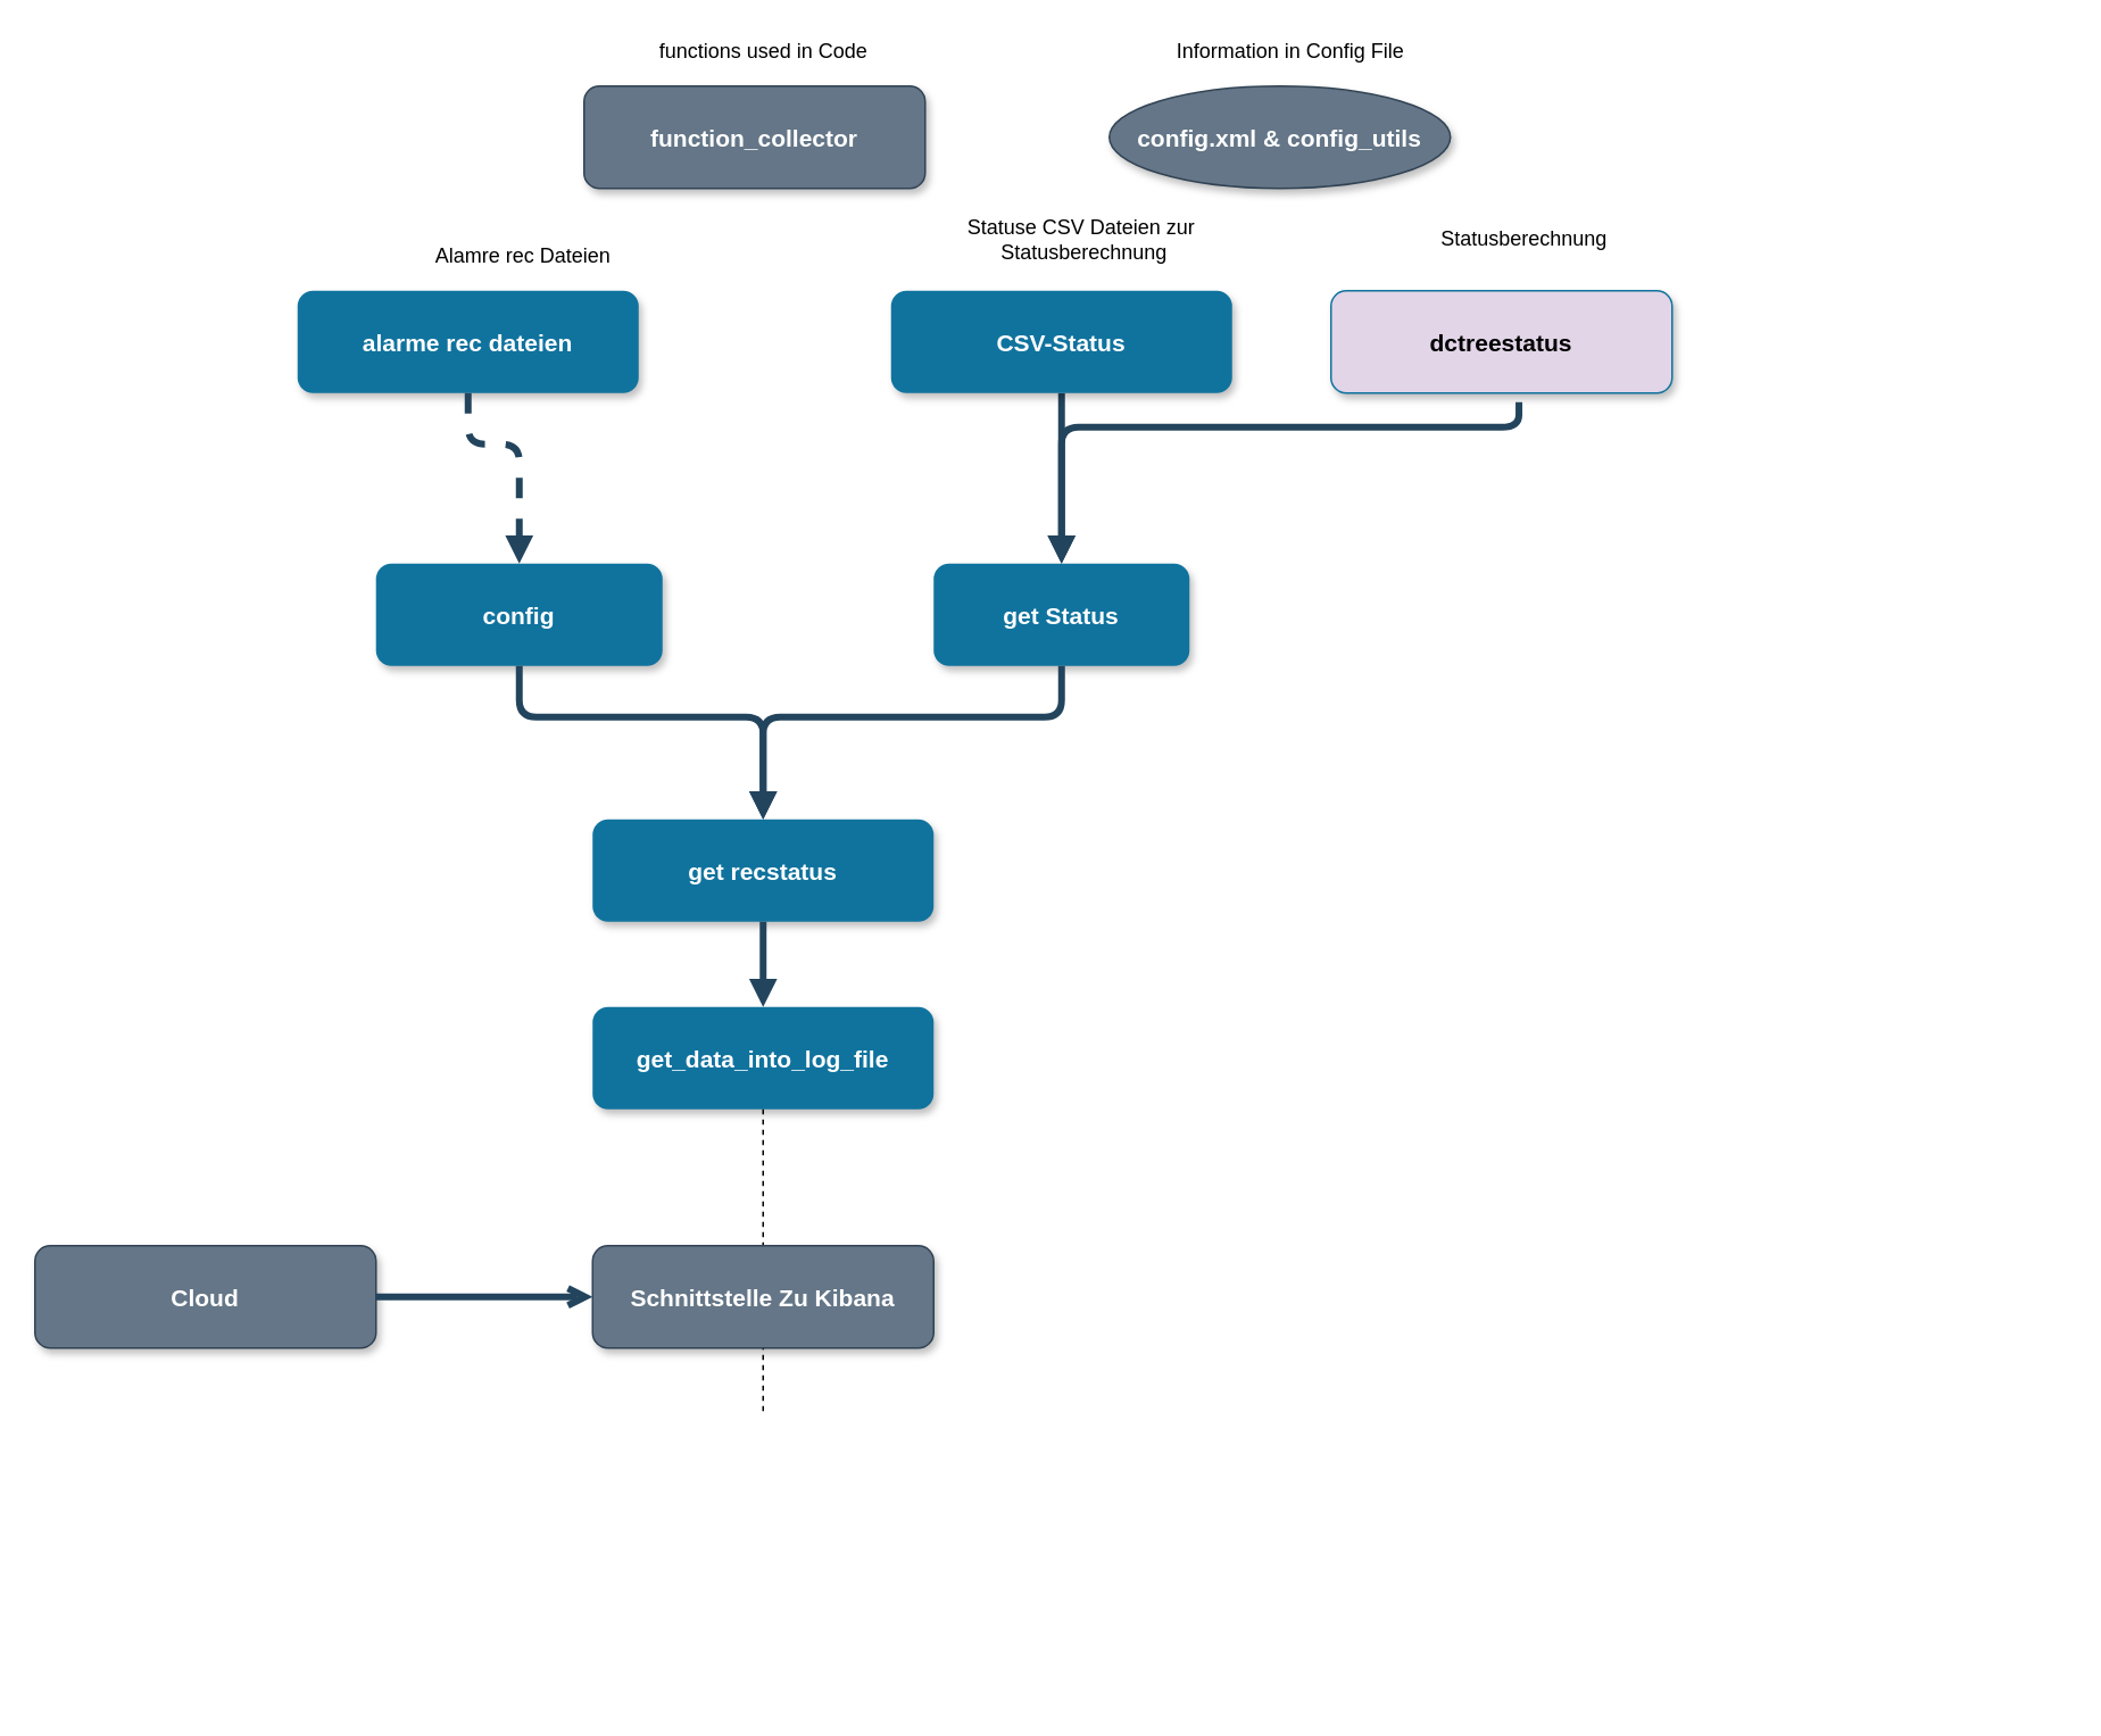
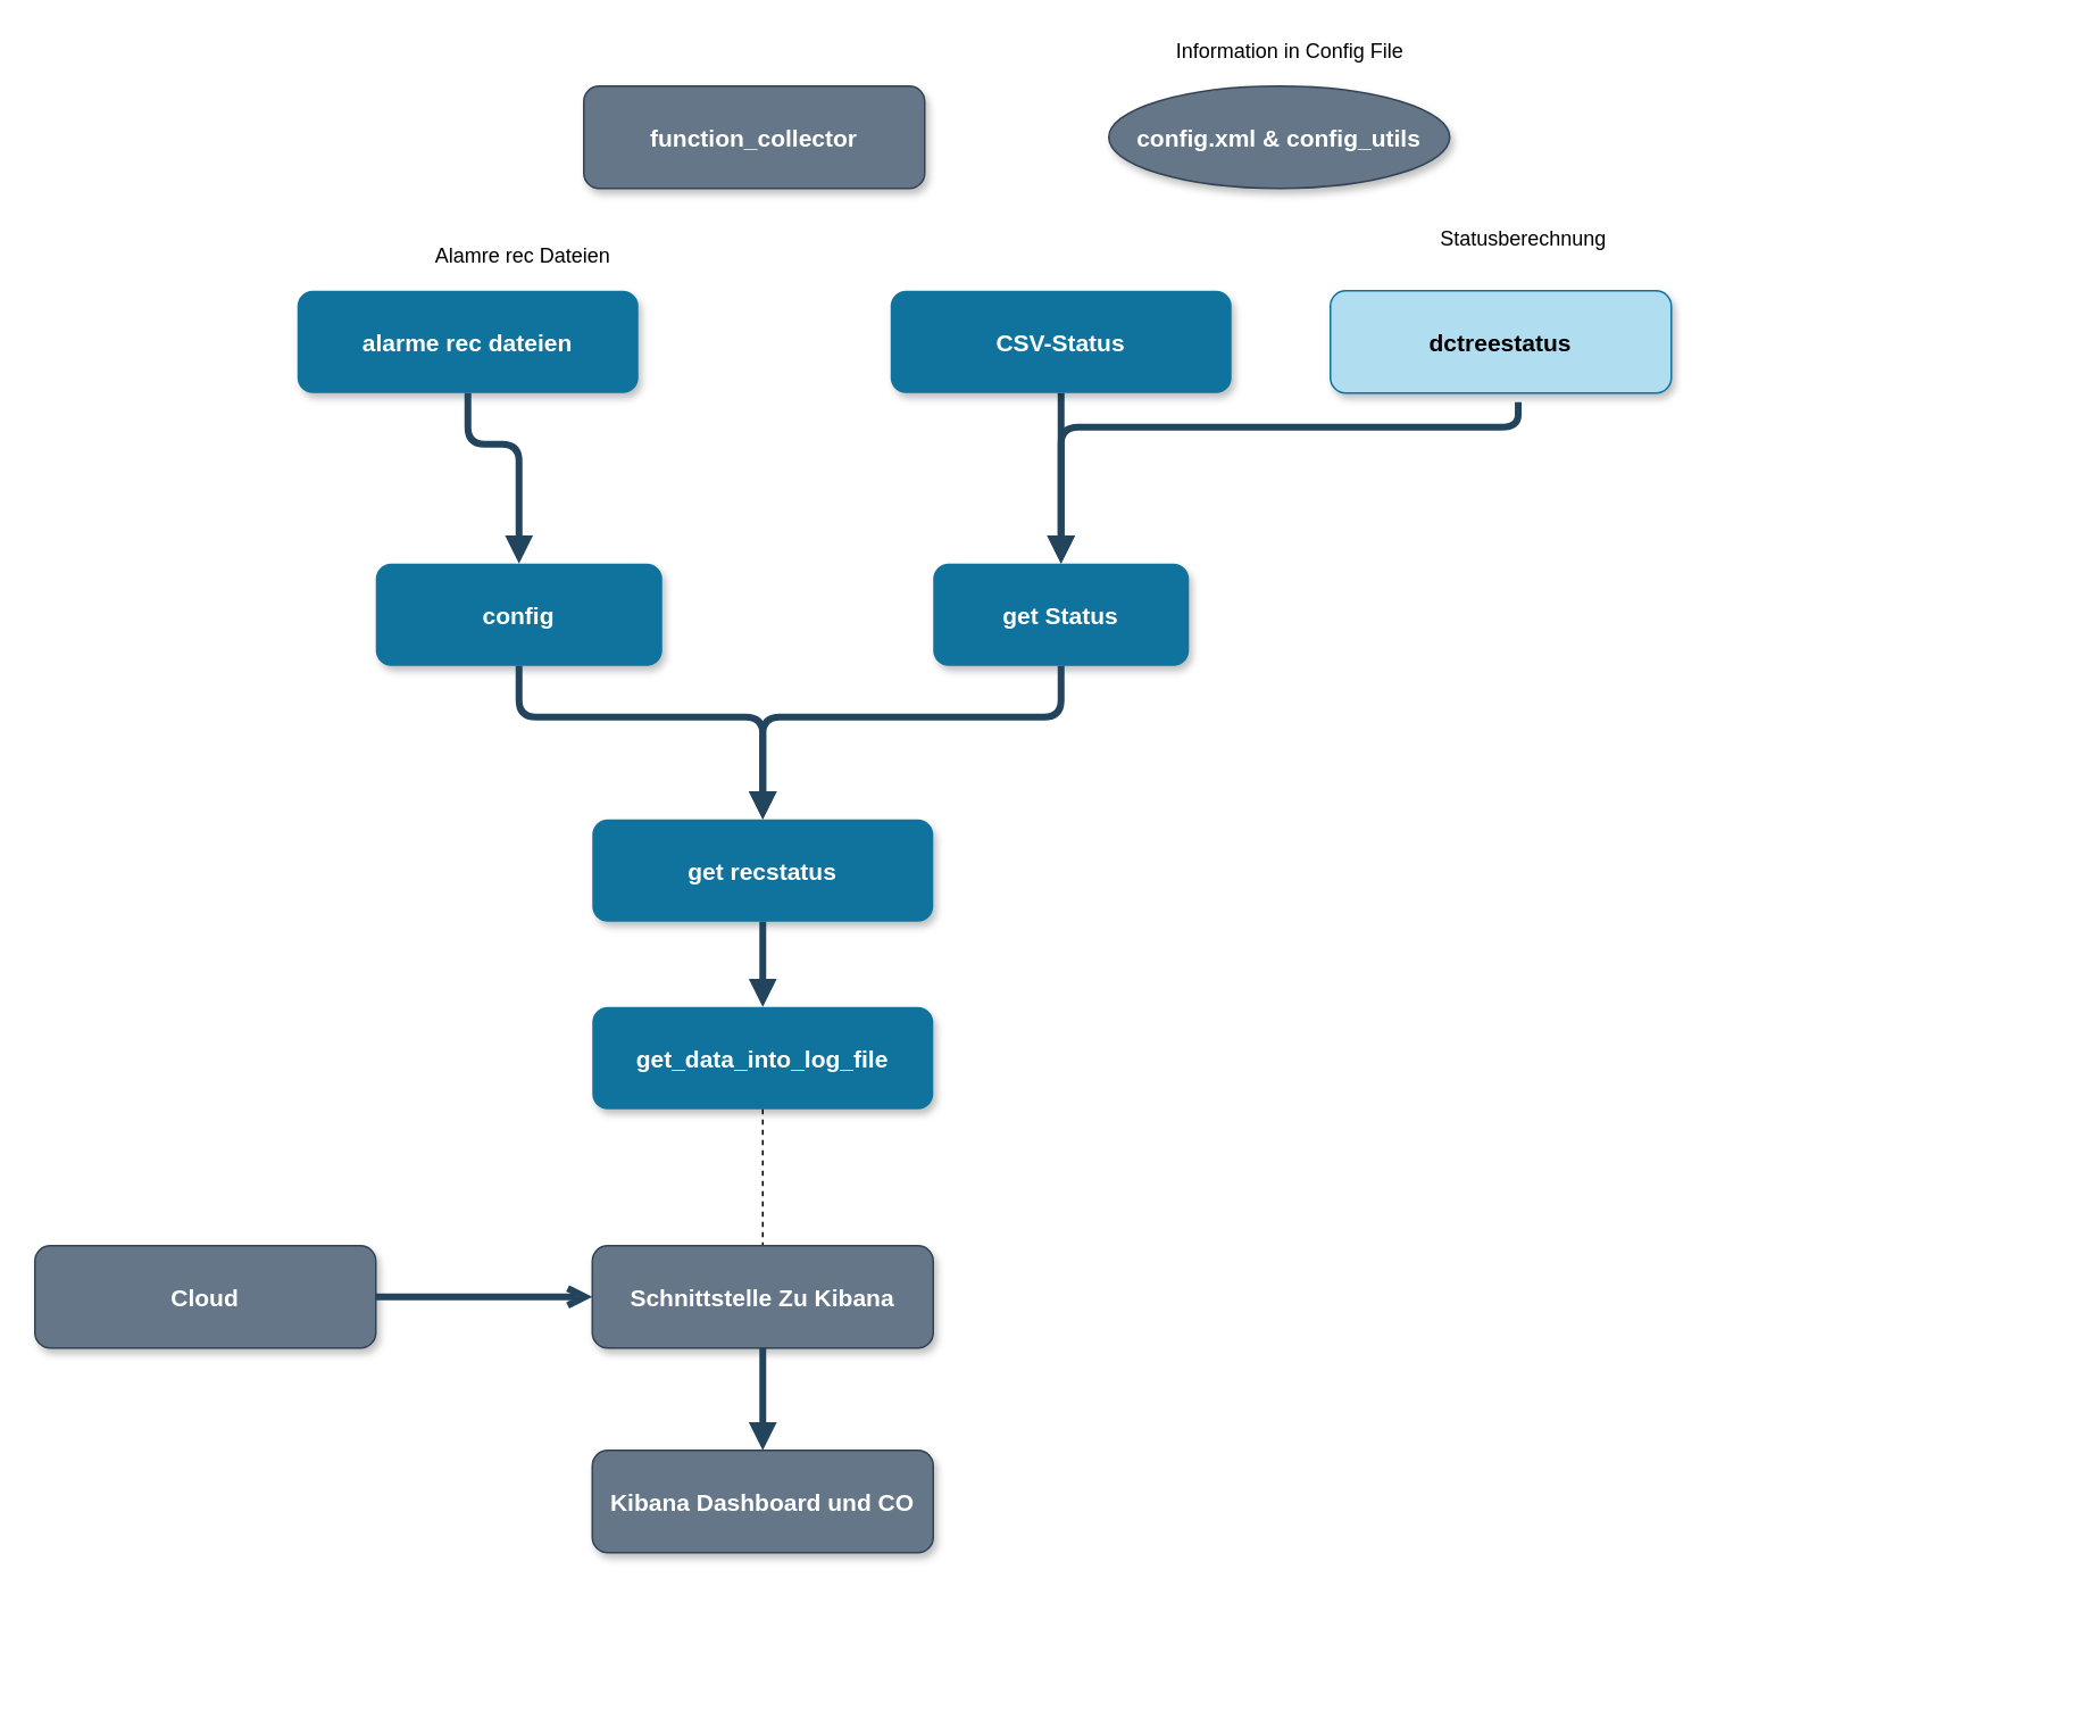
- <mxCell id="11" value="functions used in Code" style="text;html=1;strokeColor=none;fillColor=none;align=center;verticalAlign=middle;whiteSpace=wrap;rounded=0;" parent="1" vertex="1"><mxGeometry x="360.5" y="20" width="173" height="20" as="geometry" /></mxCell>
- <mxCell id="25" value="Statuse CSV Dateien zur&amp;nbsp; Statusberechnung" style="text;html=1;strokeColor=none;fillColor=none;align=center;verticalAlign=middle;whiteSpace=wrap;rounded=0;" vertex="1" parent="1"><mxGeometry x="549" y="130" width="173" height="20" as="geometry" /></mxCell>
- <mxCell id="13" value="dctreestatus" style="rounded=1;fillColor=#e1d5e7;strokeColor=#10739e;shadow=1;fontStyle=1;fontSize=14;" parent="1" vertex="1"><mxGeometry x="780" y="170" width="200" height="60" as="geometry" /></mxCell>
+ <mxCell id="13" value="dctreestatus" style="rounded=1;fillColor=#b1ddf0;strokeColor=#10739e;shadow=1;fontStyle=1;fontSize=14;" parent="1" vertex="1"><mxGeometry x="780" y="170" width="200" height="60" as="geometry" /></mxCell>
- <mxCell id="5" value="" style="edgeStyle=elbowEdgeStyle;elbow=vertical;strokeWidth=4;endArrow=block;endFill=1;fontStyle=1;strokeColor=#23445D;exitX=0.5;exitY=1;exitDx=0;exitDy=0;entryX=0.5;entryY=0;entryDx=0;entryDy=0;dashed=1;" parent="1" source="2" target="3" edge="1"><mxGeometry x="22" y="165.5" width="100" height="100" as="geometry"><mxPoint x="442" y="355.5" as="sourcePoint" /><mxPoint x="322" y="380" as="targetPoint" /><Array as="points"><mxPoint x="210" y="260" /><mxPoint x="350" y="300" /><mxPoint x="390" y="310" /></Array></mxGeometry></mxCell>
+ <mxCell id="5" value="" style="edgeStyle=elbowEdgeStyle;elbow=vertical;strokeWidth=4;endArrow=block;endFill=1;fontStyle=1;strokeColor=#23445D;exitX=0.5;exitY=1;exitDx=0;exitDy=0;entryX=0.5;entryY=0;entryDx=0;entryDy=0;" parent="1" source="2" target="3" edge="1"><mxGeometry x="22" y="165.5" width="100" height="100" as="geometry"><mxPoint x="442" y="355.5" as="sourcePoint" /><mxPoint x="322" y="380" as="targetPoint" /><Array as="points"><mxPoint x="210" y="260" /><mxPoint x="350" y="300" /><mxPoint x="390" y="310" /></Array></mxGeometry></mxCell>
+ <mxCell id="21" value="" style="edgeStyle=elbowEdgeStyle;elbow=vertical;strokeWidth=4;endArrow=block;endFill=1;fontStyle=1;strokeColor=#23445D;exitX=0.5;exitY=1;exitDx=0;exitDy=0;entryX=0.5;entryY=0;entryDx=0;entryDy=0;" edge="1" parent="1" source="20" target="22"><mxGeometry x="61" y="655.5" width="100" height="100" as="geometry"><mxPoint x="446.5" y="890" as="sourcePoint" /><mxPoint x="490" y="830" as="targetPoint" /><Array as="points"><mxPoint x="447" y="810" /><mxPoint x="620" y="790" /><mxPoint x="510" y="810" /><mxPoint x="457.5" y="920" /><mxPoint x="609.5" y="900" /><mxPoint x="749.5" y="940" /><mxPoint x="249" y="970" /><mxPoint x="339" y="980" /><mxPoint x="361" y="995.5" /></Array></mxGeometry></mxCell>
+ <mxCell id="22" value="Kibana Dashboard und CO" style="rounded=1;fillColor=#647687;strokeColor=#314354;shadow=1;fontStyle=1;fontSize=14;fontColor=#ffffff;" vertex="1" parent="1"><mxGeometry x="347" y="850" width="200" height="60" as="geometry" /></mxCell>
